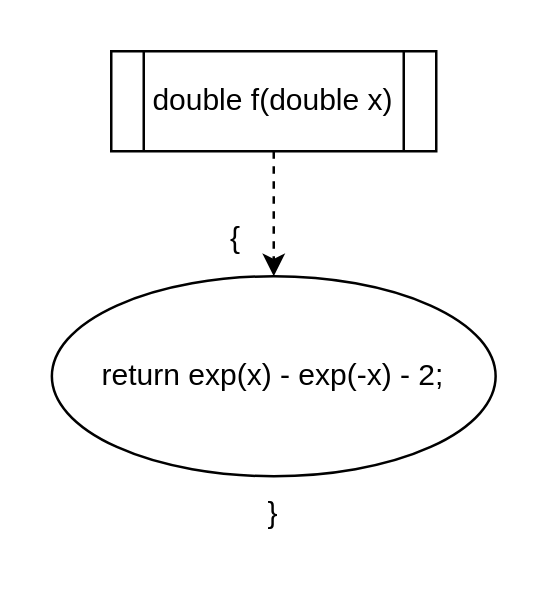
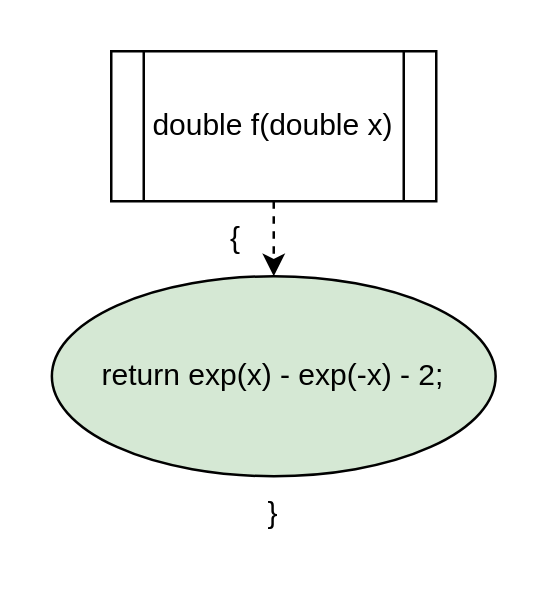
- <mxCell id="3" value="double f(double x)" style="shape=process;whiteSpace=wrap;html=1;backgroundOutline=1;" vertex="1" parent="1"><mxGeometry x="44" y="20" width="130" height="40" as="geometry" /></mxCell>
+ <mxCell id="3" value="double f(double x)" style="shape=process;whiteSpace=wrap;html=1;backgroundOutline=1;" vertex="1" parent="1"><mxGeometry x="44" width="130" height="60" as="geometry" y="20" /></mxCell>
- <mxCell id="4" value="return exp(x) - exp(-x) - 2;" style="ellipse;whiteSpace=wrap;html=1;" vertex="1" parent="1"><mxGeometry x="20.25" y="110" width="177.5" height="80" as="geometry" /></mxCell>
+ <mxCell id="4" value="return exp(x) - exp(-x) - 2;" style="ellipse;whiteSpace=wrap;html=1;fillColor=#d5e8d4;" vertex="1" parent="1"><mxGeometry x="20.25" y="110" width="177.5" height="80" as="geometry" /></mxCell>
